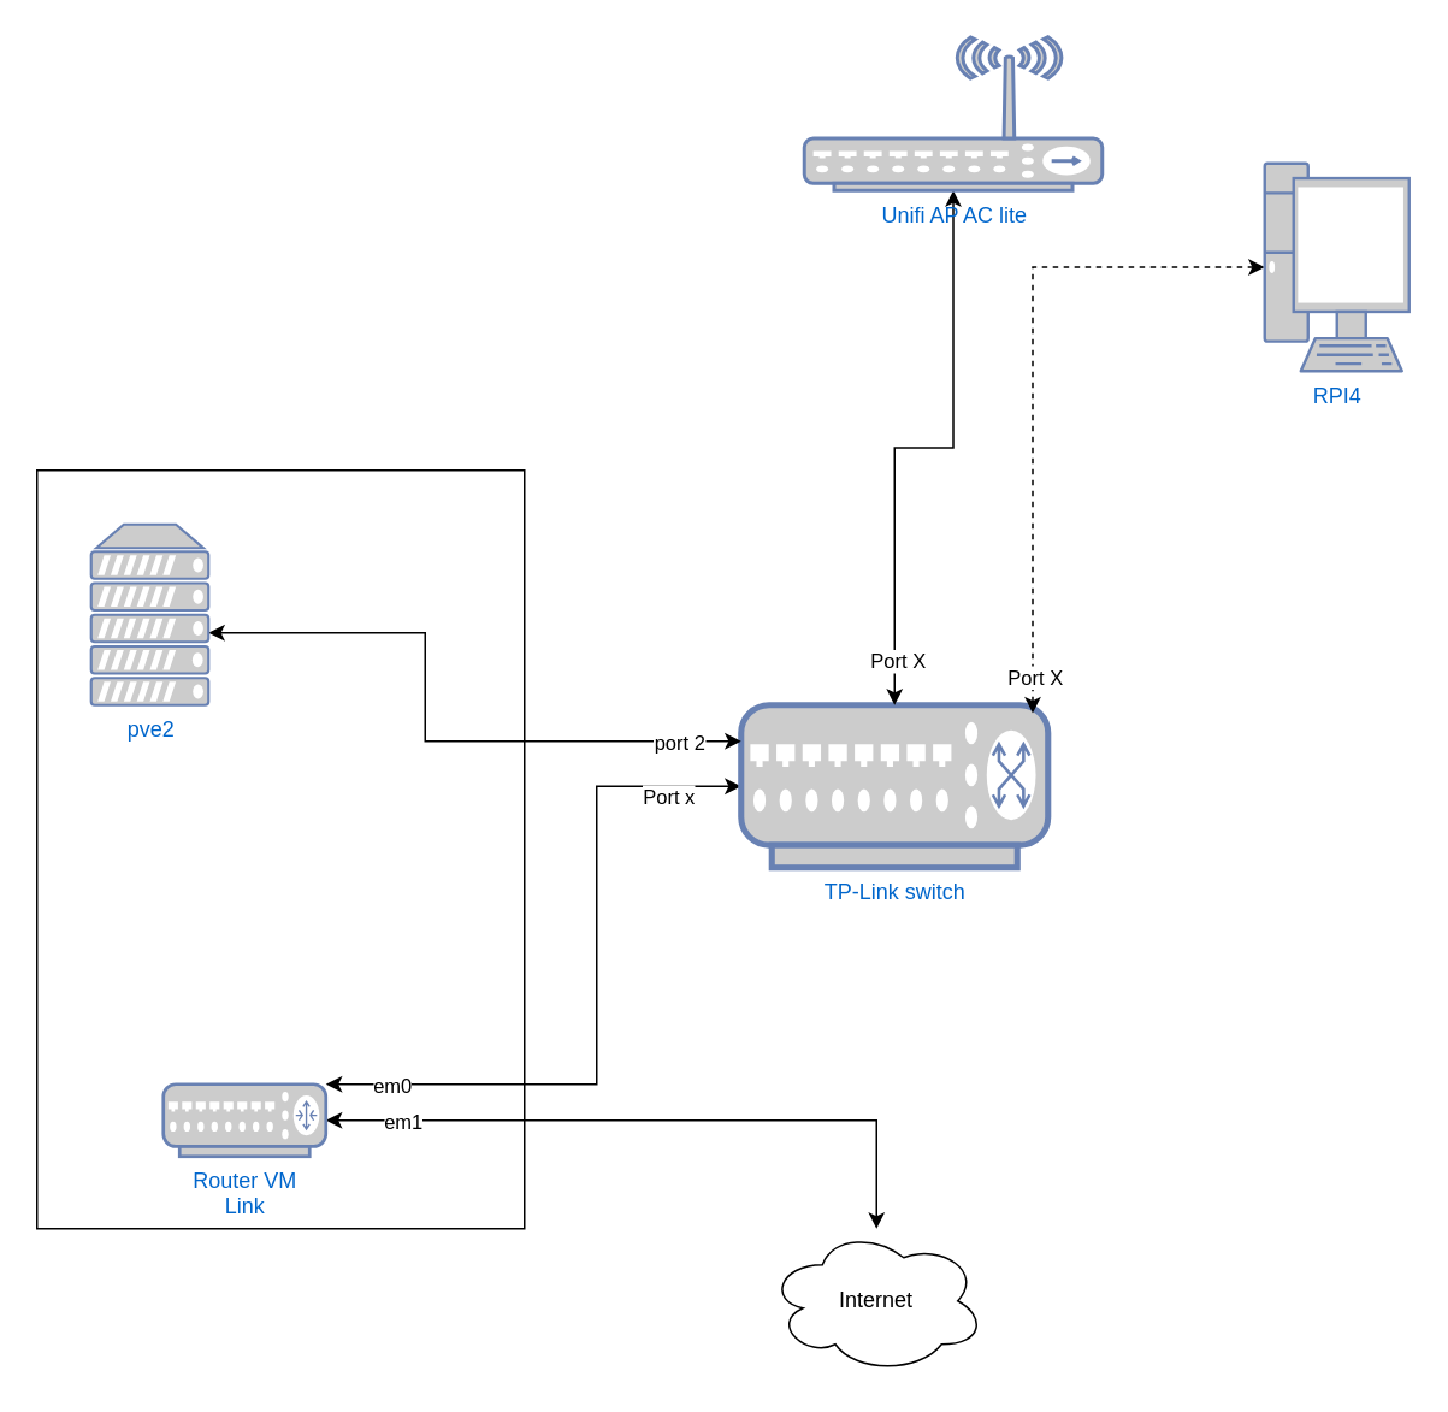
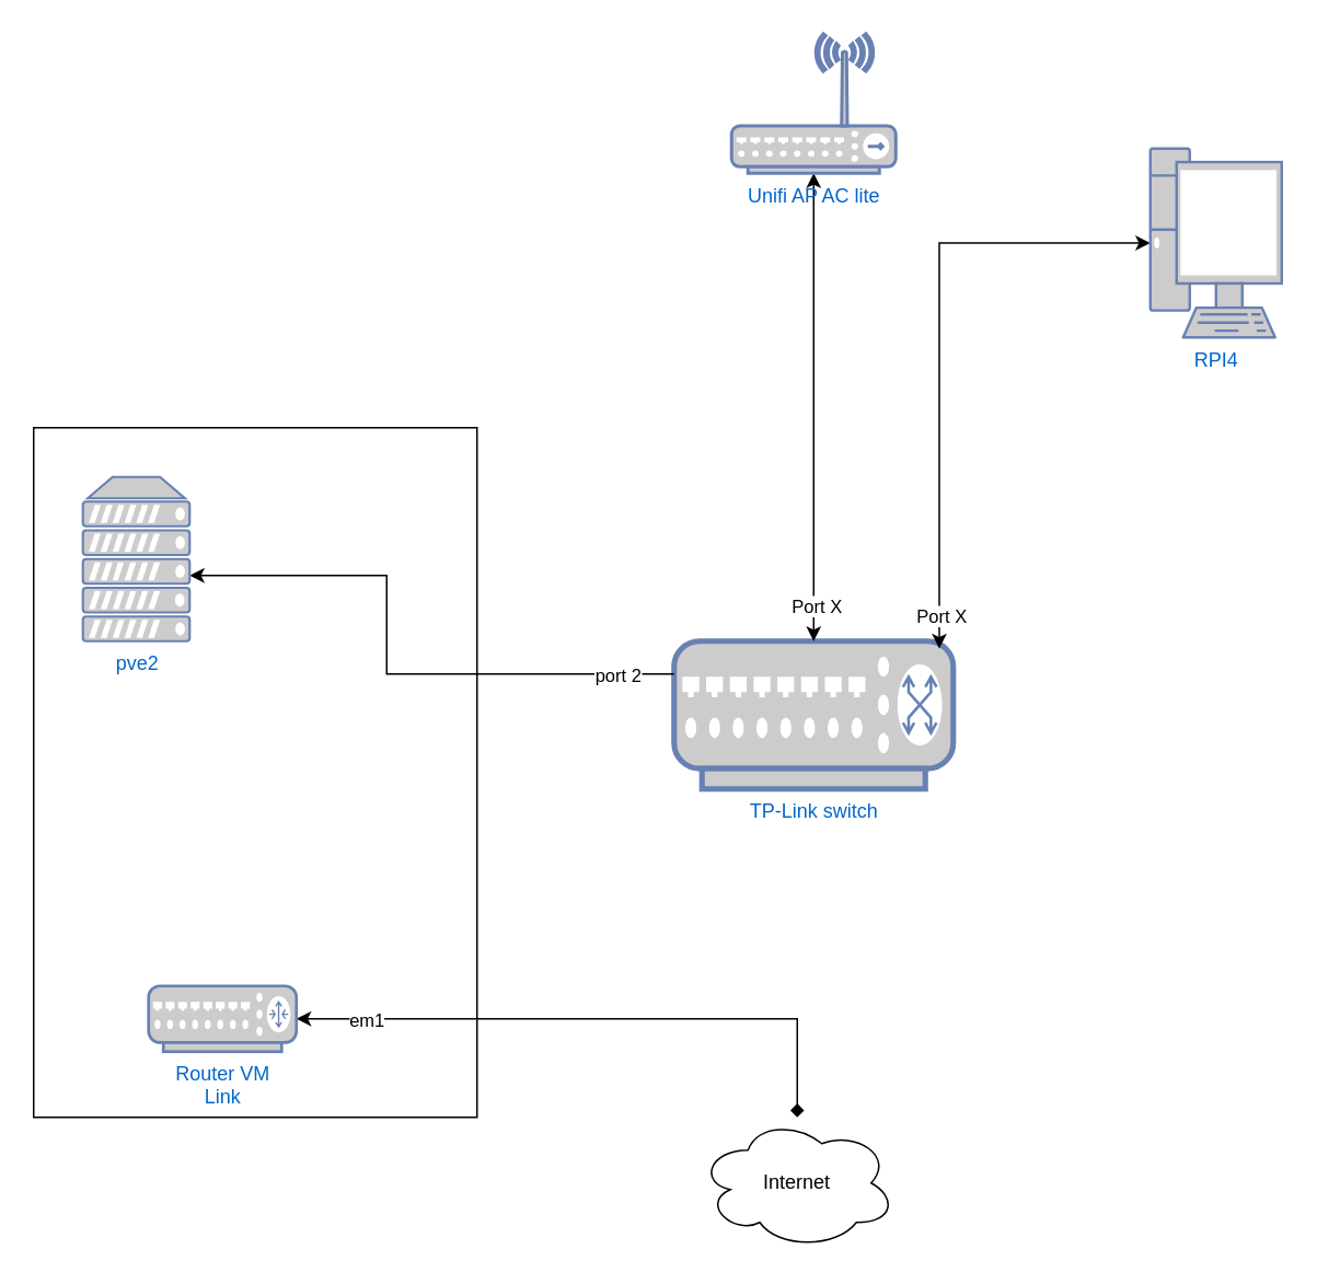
- <mxCell id="15" value="Unifi AP AC lite" style="fontColor=#0066CC;verticalAlign=top;verticalLabelPosition=bottom;labelPosition=center;align=center;html=1;outlineConnect=0;fillColor=#CCCCCC;strokeColor=#6881B3;gradientColor=none;gradientDirection=north;strokeWidth=2;shape=mxgraph.networks.wireless_hub;" vertex="1" parent="1"><mxGeometry x="445" y="20" width="165" height="85" as="geometry" /></mxCell>
+ <mxCell id="15" value="Unifi AP AC lite" style="fontColor=#0066CC;verticalAlign=top;verticalLabelPosition=bottom;labelPosition=center;align=center;html=1;outlineConnect=0;fillColor=#CCCCCC;strokeColor=#6881B3;gradientColor=none;gradientDirection=north;strokeWidth=2;shape=mxgraph.networks.wireless_hub;" vertex="1" parent="1"><mxGeometry x="445" y="20" width="100" height="85" as="geometry" /></mxCell>
- <mxCell id="16" style="edgeStyle=orthogonalEdgeStyle;rounded=0;orthogonalLoop=1;jettySize=auto;html=1;entryX=0.95;entryY=0.05;entryDx=0;entryDy=0;entryPerimeter=0;startArrow=classic;startFill=1;dashed=1;" edge="1" parent="1" source="18" target="9"><mxGeometry relative="1" as="geometry" /></mxCell>
+ <mxCell id="16" style="edgeStyle=orthogonalEdgeStyle;rounded=0;orthogonalLoop=1;jettySize=auto;html=1;entryX=0.95;entryY=0.05;entryDx=0;entryDy=0;entryPerimeter=0;startArrow=classic;startFill=1;" edge="1" parent="1" source="18" target="9"><mxGeometry relative="1" as="geometry" /></mxCell>
- <mxCell id="10" style="edgeStyle=orthogonalEdgeStyle;rounded=0;orthogonalLoop=1;jettySize=auto;html=1;startArrow=classic;startFill=1;" edge="1" parent="1" source="12" target="9"><mxGeometry relative="1" as="geometry"><Array as="points"><mxPoint x="235" y="350" /><mxPoint x="235" y="410" /></Array></mxGeometry></mxCell>
+ <mxCell id="10" style="edgeStyle=orthogonalEdgeStyle;rounded=0;orthogonalLoop=1;jettySize=auto;html=1;startArrow=classic;startFill=1;endArrow=none;" edge="1" parent="1" source="12" target="9"><mxGeometry relative="1" as="geometry"><Array as="points"><mxPoint x="235" y="350" /><mxPoint x="235" y="410" /></Array></mxGeometry></mxCell>
- <mxCell id="3" style="edgeStyle=orthogonalEdgeStyle;rounded=0;orthogonalLoop=1;jettySize=auto;html=1;entryX=0;entryY=0.5;entryDx=0;entryDy=0;entryPerimeter=0;startArrow=classic;startFill=1;" edge="1" parent="1" source="8" target="9"><mxGeometry relative="1" as="geometry"><mxPoint x="350" y="435" as="targetPoint" /><Array as="points"><mxPoint x="330" y="600" /><mxPoint x="330" y="435" /></Array></mxGeometry></mxCell>
- <mxCell id="4" value="em0" style="edgeLabel;html=1;align=center;verticalAlign=middle;resizable=0;points=[];fontSize=11;" vertex="1" connectable="0" parent="3"><mxGeometry x="-0.691" y="-2" relative="1" as="geometry"><mxPoint x="-25" y="-2" as="offset" /></mxGeometry></mxCell>
- <mxCell id="5" value="Port x" style="edgeLabel;html=1;align=center;verticalAlign=middle;resizable=0;points=[];" vertex="1" connectable="0" parent="3"><mxGeometry x="0.859" relative="1" as="geometry"><mxPoint x="-13" y="5" as="offset" /></mxGeometry></mxCell>
- <mxCell id="6" style="edgeStyle=orthogonalEdgeStyle;rounded=0;orthogonalLoop=1;jettySize=auto;html=1;startArrow=classic;startFill=1;" edge="1" parent="1" source="8" target="19"><mxGeometry relative="1" as="geometry"><Array as="points"><mxPoint x="485" y="620" /></Array></mxGeometry></mxCell>
+ <mxCell id="6" style="edgeStyle=orthogonalEdgeStyle;rounded=0;orthogonalLoop=1;jettySize=auto;html=1;startArrow=classic;startFill=1;endArrow=diamond;" edge="1" parent="1" source="8" target="19"><mxGeometry relative="1" as="geometry"><Array as="points"><mxPoint x="485" y="620" /></Array></mxGeometry></mxCell>
